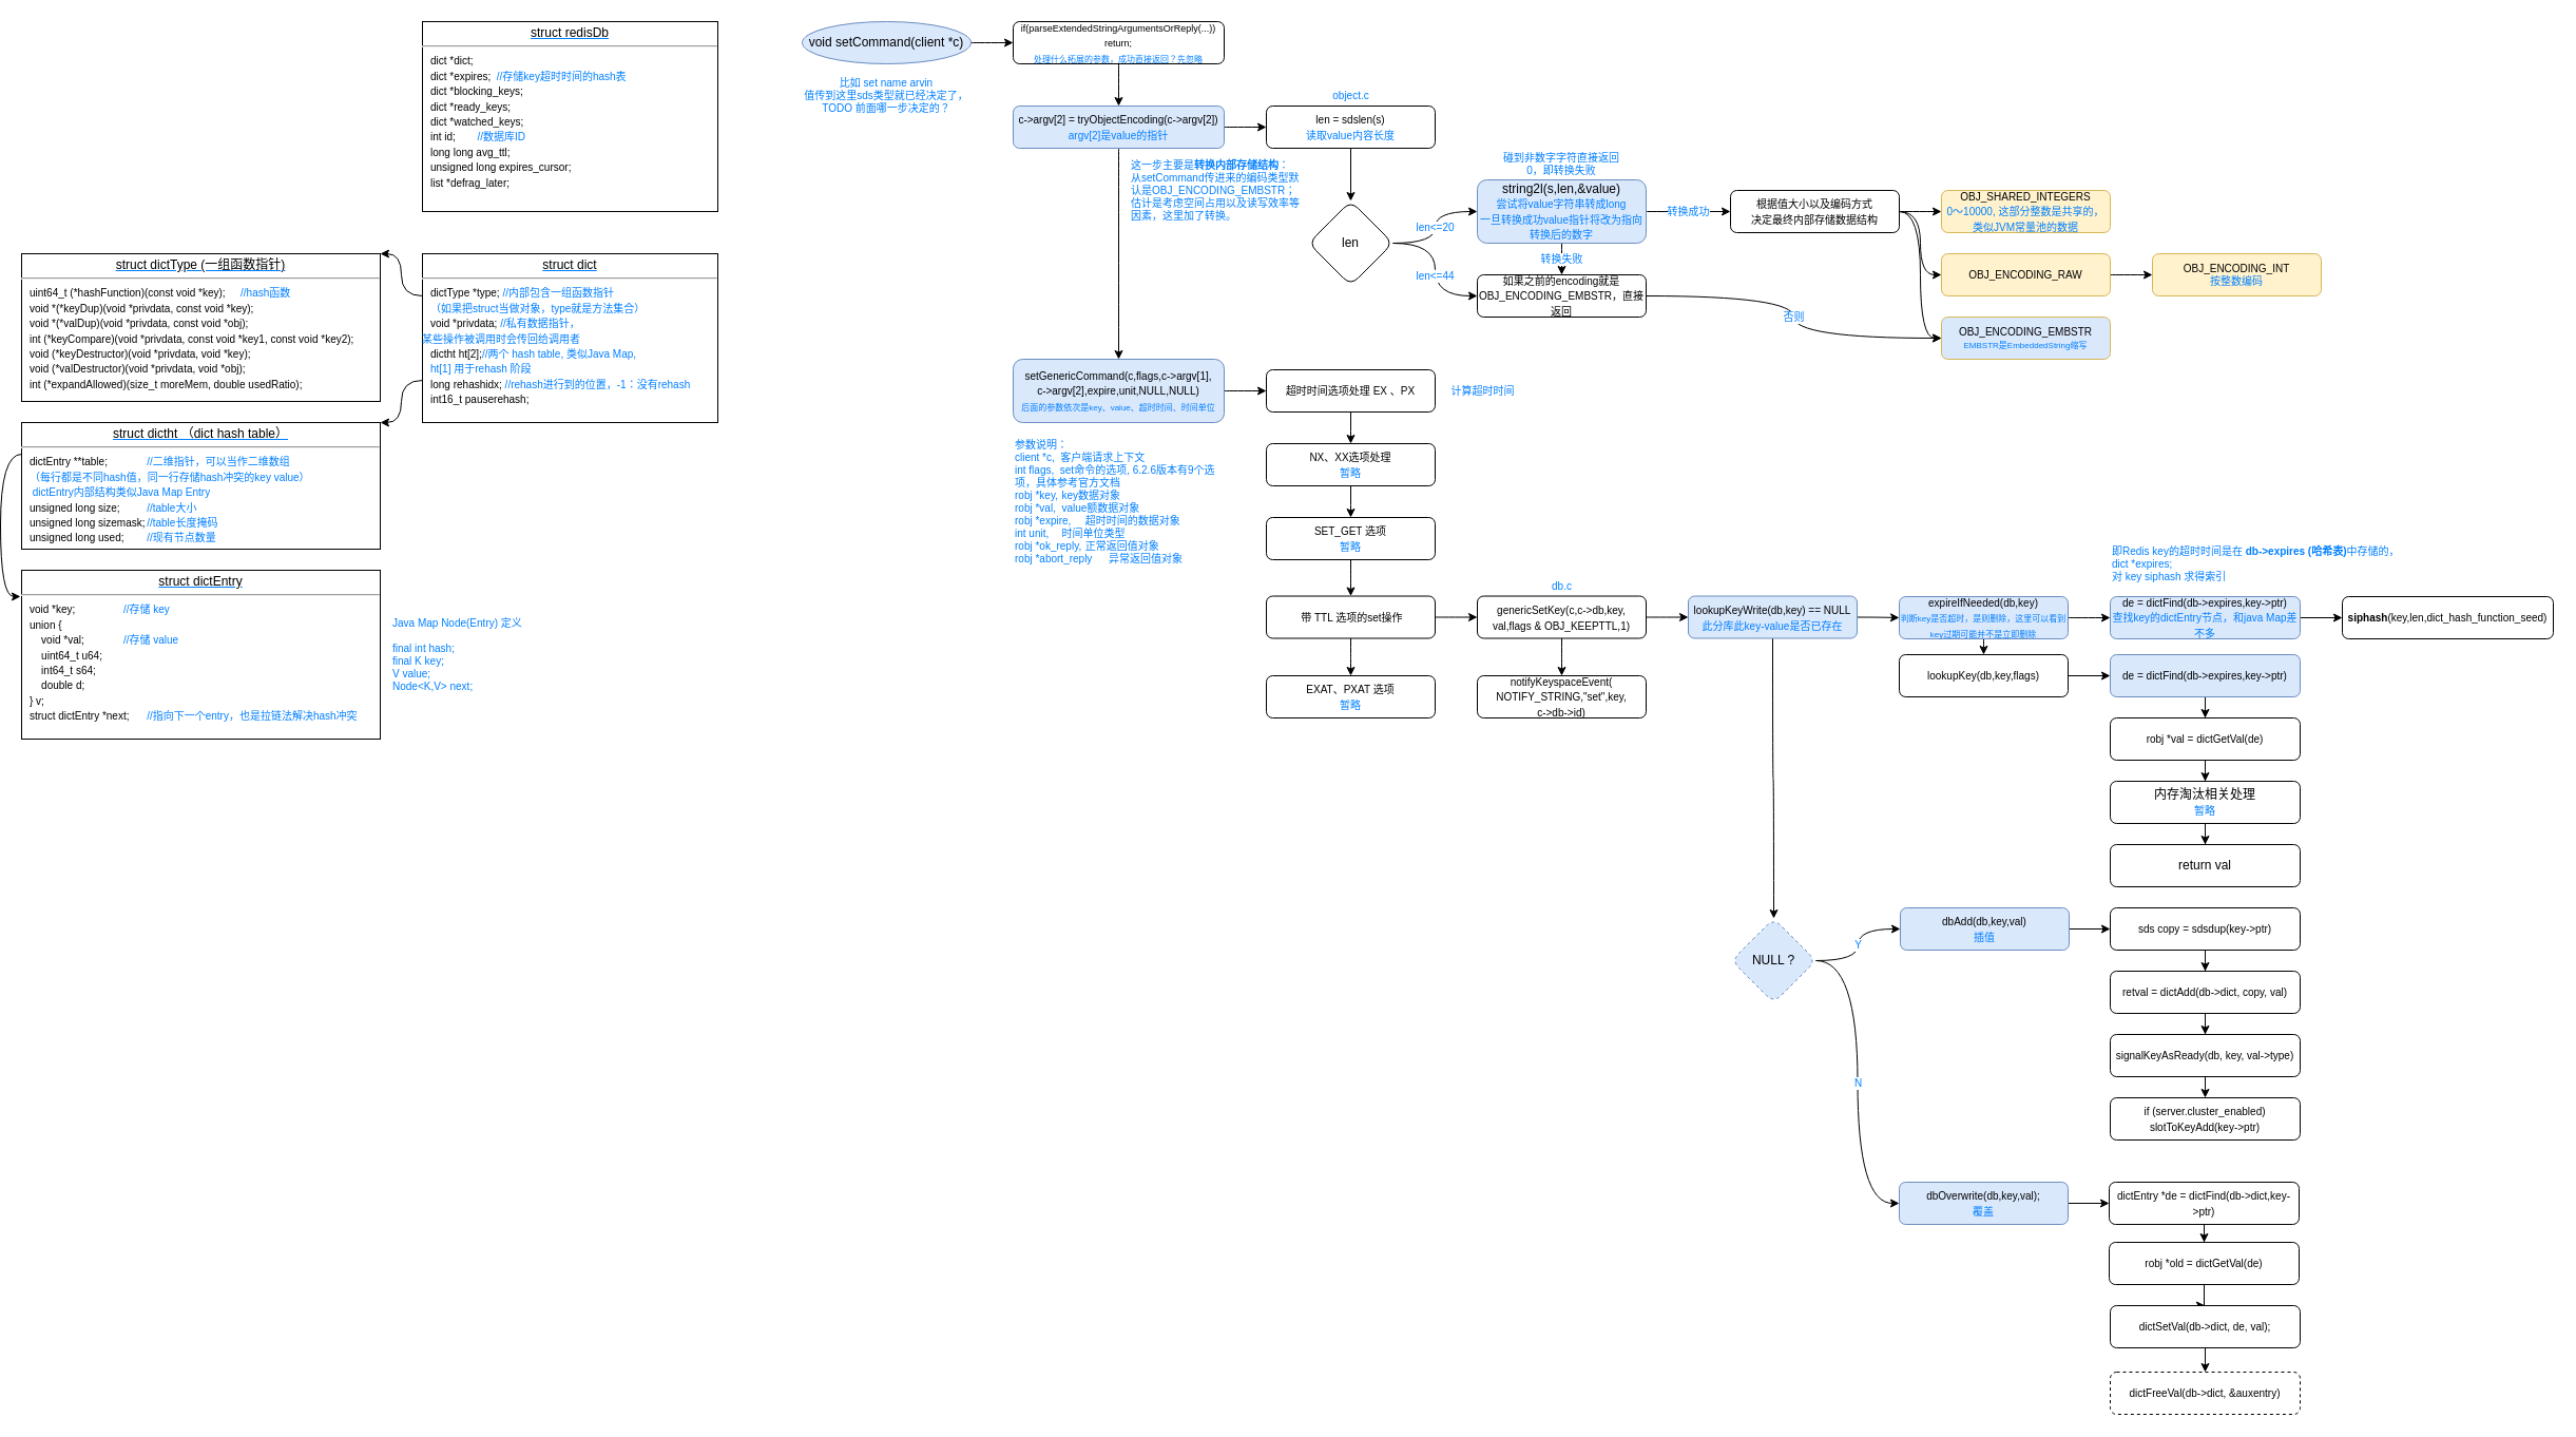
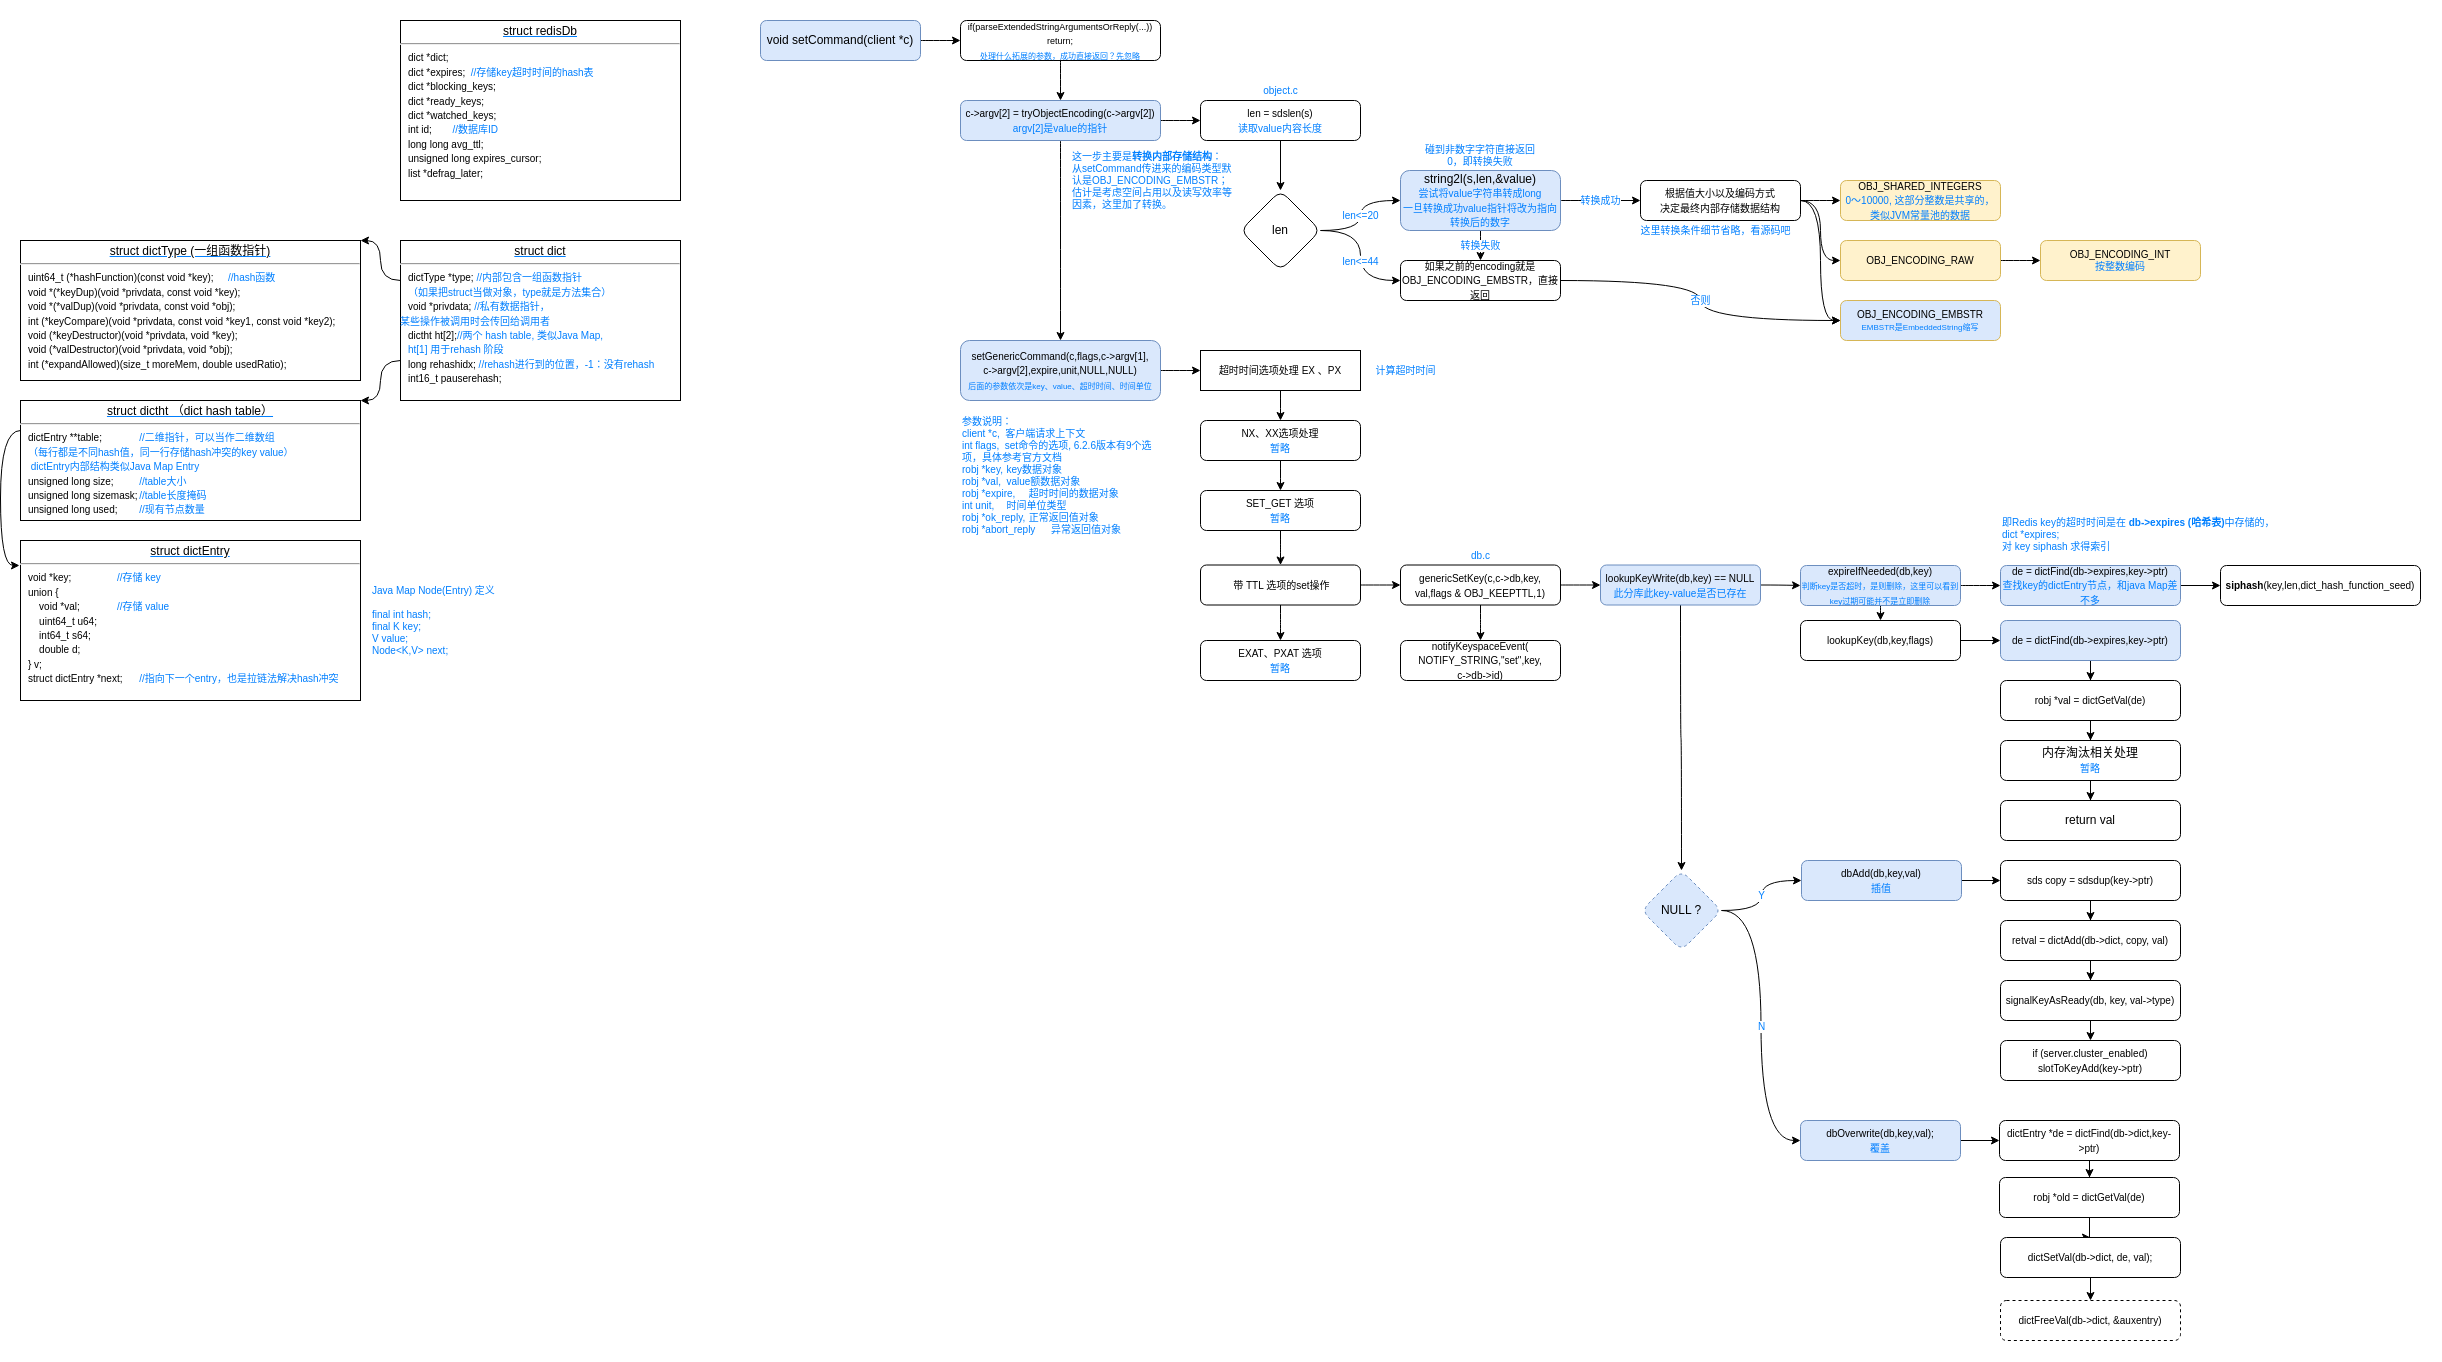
- <mxCell id="3" value="void setCommand(client *c)" style="ellipse;whiteSpace=wrap;html=1;fillColor=#dae8fc;strokeColor=#6c8ebf;" parent="1" vertex="1"><mxGeometry x="760" y="20" width="160" height="40" as="geometry" /></mxCell>
+ <mxCell id="3" value="void setCommand(client *c)" style="rounded=1;whiteSpace=wrap;html=1;fillColor=#dae8fc;strokeColor=#6c8ebf;" parent="1" vertex="1"><mxGeometry x="760" y="20" width="160" height="40" as="geometry" /></mxCell>
- <mxCell id="19" value="比如 set name arvin&lt;br&gt;值传到这里sds类型就已经决定了，TODO 前面哪一步决定的？" style="text;html=1;strokeColor=none;fillColor=none;align=center;verticalAlign=middle;whiteSpace=wrap;rounded=0;fontSize=10;fontColor=#007FFF;" parent="1" vertex="1"><mxGeometry x="760" y="60" width="160" height="60" as="geometry" /></mxCell>
+ <mxCell id="31" value="这里转换条件细节省略，看源码吧" style="text;html=1;align=center;verticalAlign=middle;resizable=0;points=[];autosize=1;strokeColor=none;fillColor=none;fontSize=10;fontColor=#007FFF;" parent="1" vertex="1"><mxGeometry x="1630" y="220" width="170" height="20" as="geometry" /></mxCell>
- <mxCell id="37" value="&lt;font&gt;&lt;span style=&quot;font-size: 10px&quot;&gt;超时时间选项处理 EX 、PX&lt;/span&gt;&lt;br&gt;&lt;/font&gt;" style="rounded=1;whiteSpace=wrap;html=1;" parent="1" vertex="1"><mxGeometry x="1200" y="350" width="160" height="40" as="geometry" /></mxCell>
+ <mxCell id="37" value="&lt;font&gt;&lt;span style=&quot;font-size: 10px&quot;&gt;超时时间选项处理 EX 、PX&lt;/span&gt;&lt;br&gt;&lt;/font&gt;" style="whiteSpace=wrap;html=1;rounded=0;" parent="1" vertex="1"><mxGeometry x="1200" y="350" width="160" height="40" as="geometry" /></mxCell>
